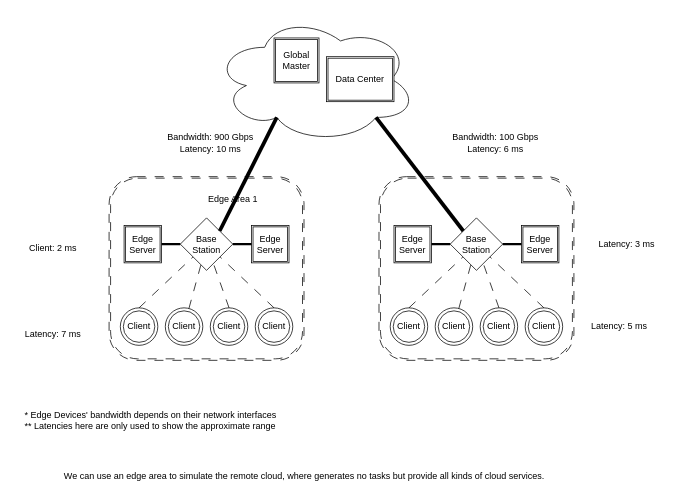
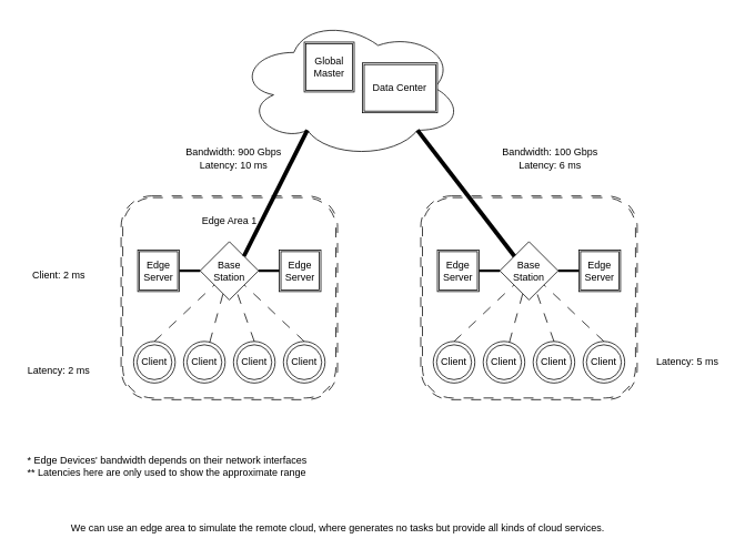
- <mxCell id="6" value="Edge Area 1" style="text;html=1;align=center;verticalAlign=middle;resizable=0;points=[];autosize=1;strokeColor=none;fillColor=none;" vertex="1" parent="1"><mxGeometry x="265" y="250" width="90" height="30" as="geometry" /></mxCell>
+ <mxCell id="6" value="Edge Area 1" style="text;html=1;align=center;verticalAlign=middle;resizable=0;points=[];autosize=1;strokeColor=none;fillColor=none;" vertex="1" parent="1"><mxGeometry x="230" y="250" width="90" height="30" as="geometry" /></mxCell>
- <mxCell id="40" value="Latency: 3 ms" style="text;html=1;align=center;verticalAlign=middle;resizable=0;points=[];autosize=1;strokeColor=none;fillColor=none;" vertex="1" parent="1"><mxGeometry x="785" y="310" width="100" height="30" as="geometry" /></mxCell>
- <mxCell id="23" value="Latency: 7 ms" style="text;html=1;align=center;verticalAlign=middle;resizable=0;points=[];autosize=1;strokeColor=none;fillColor=none;" vertex="1" parent="1"><mxGeometry x="20" y="430" width="100" height="30" as="geometry" /></mxCell>
+ <mxCell id="23" value="Latency: 2 ms" style="text;html=1;align=center;verticalAlign=middle;resizable=0;points=[];autosize=1;strokeColor=none;fillColor=none;" vertex="1" parent="1"><mxGeometry x="20" y="430" width="100" height="30" as="geometry" /></mxCell>
